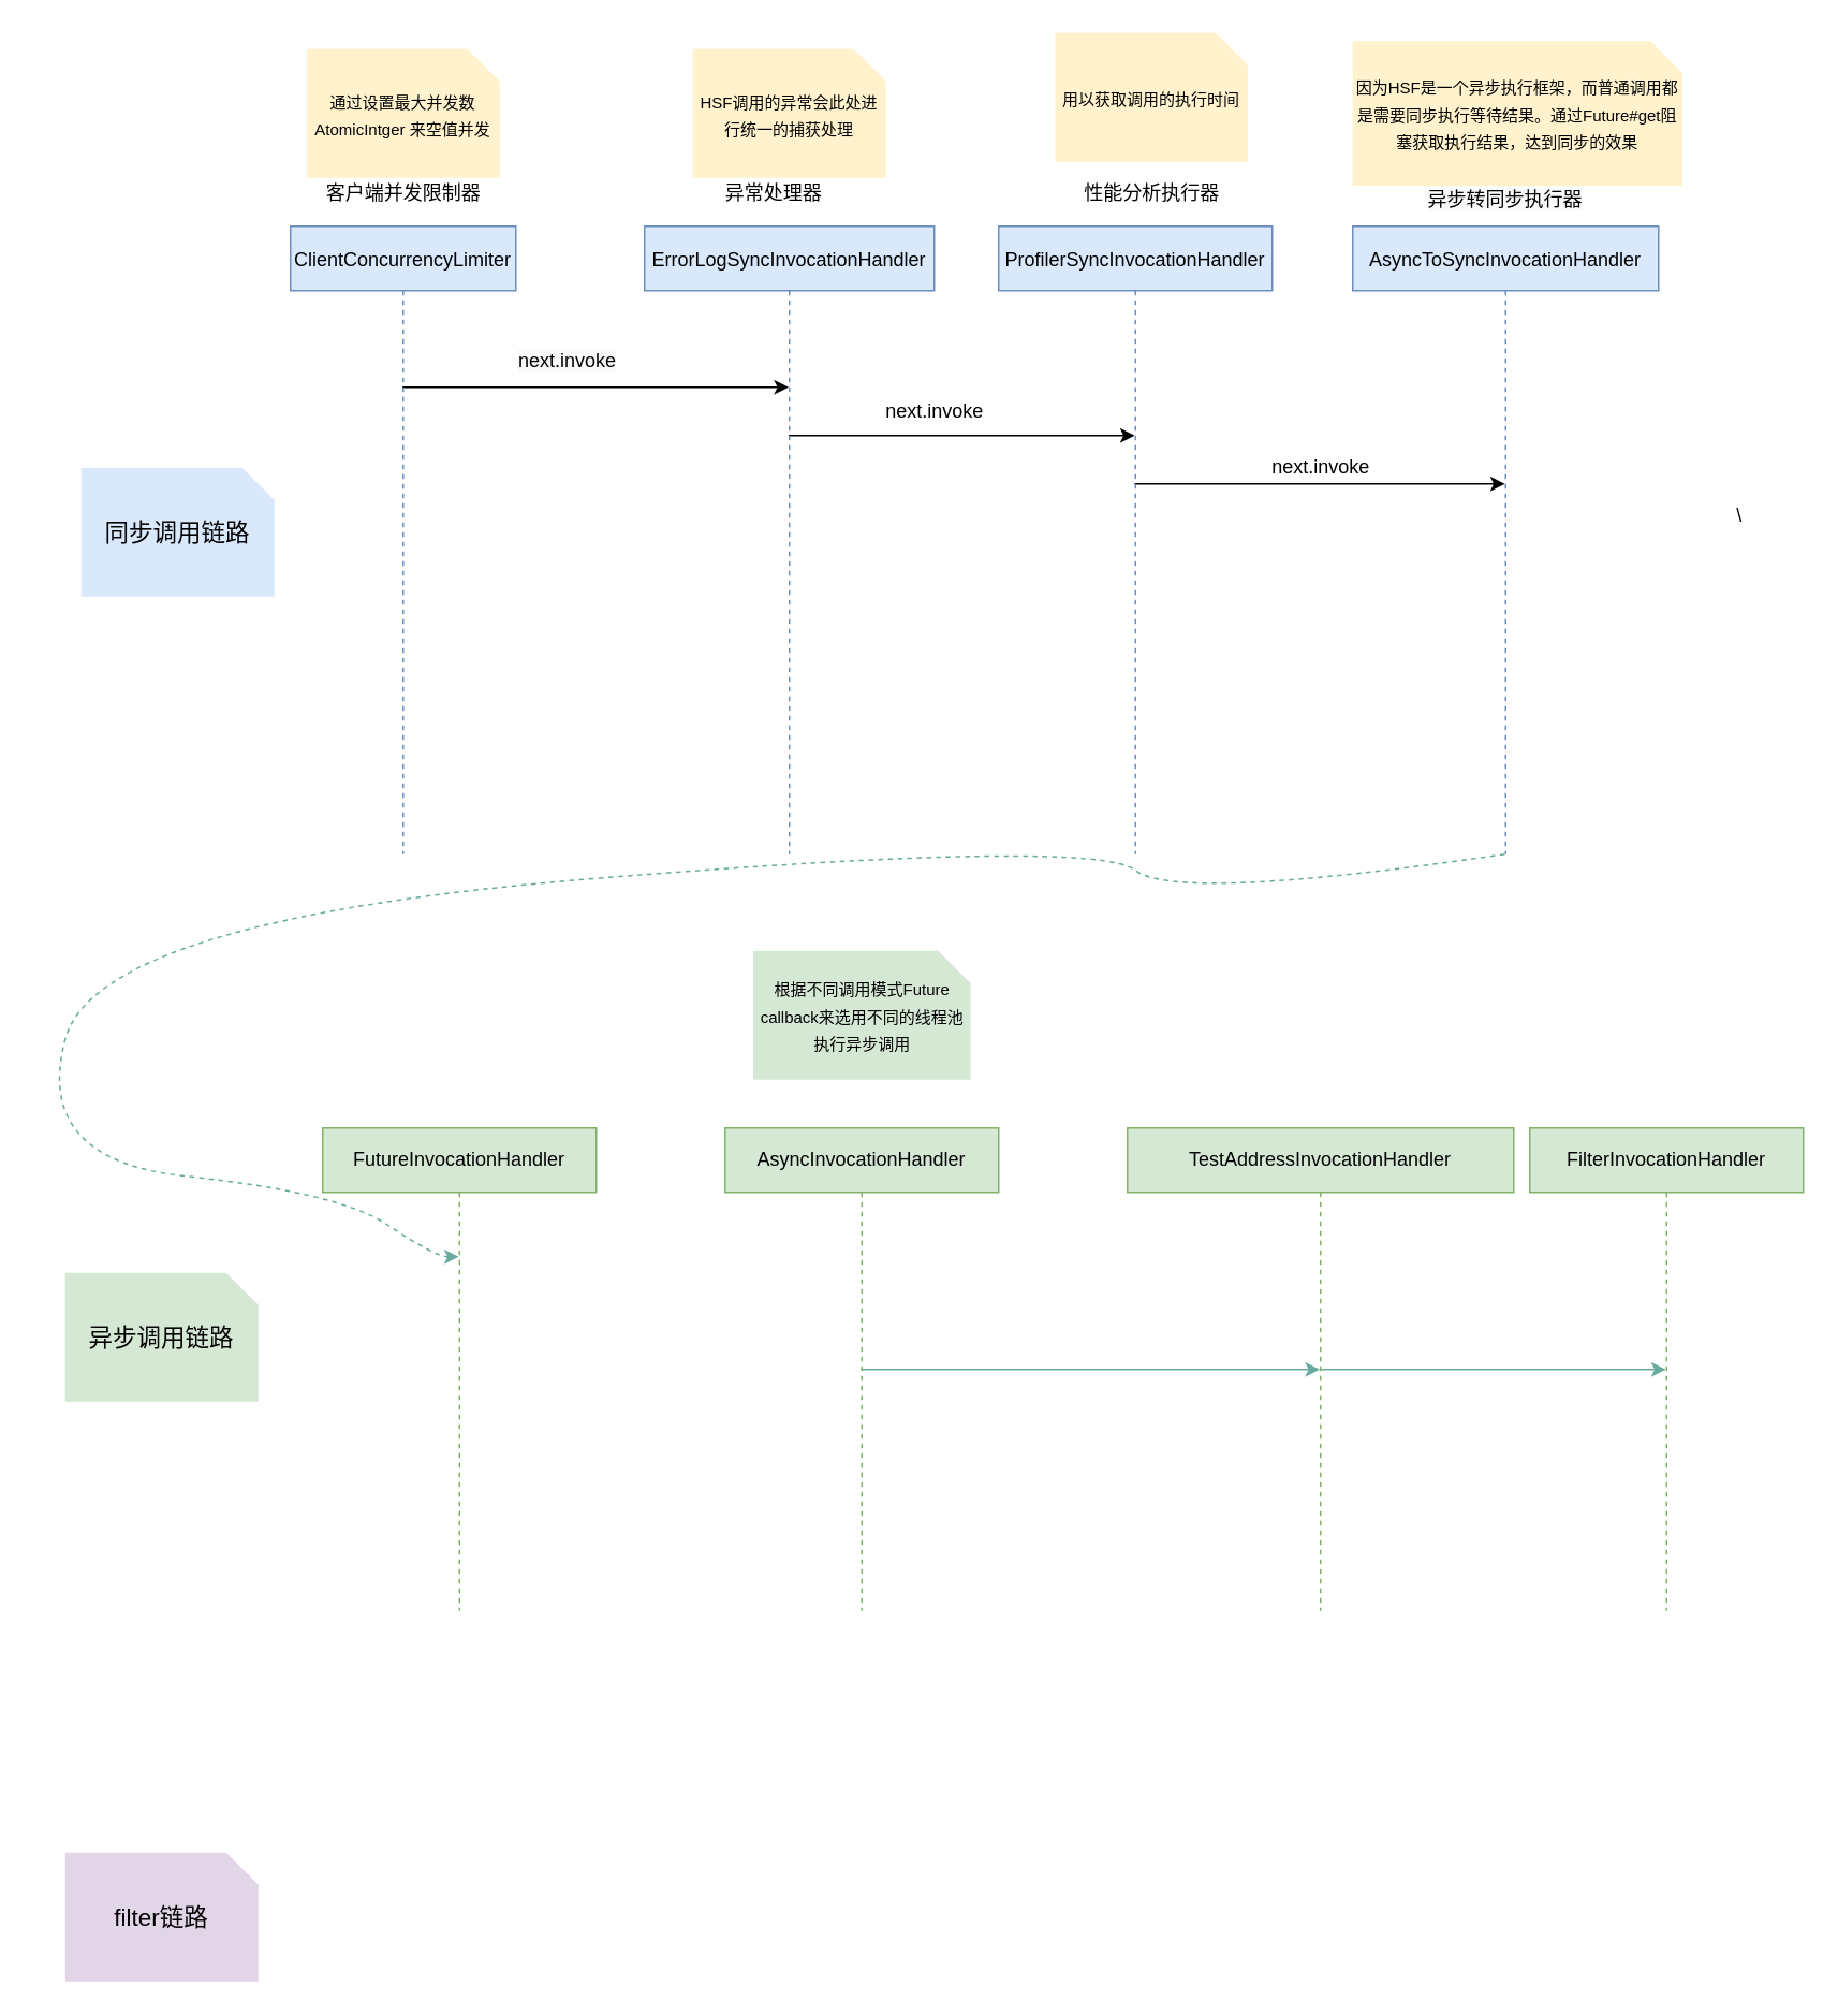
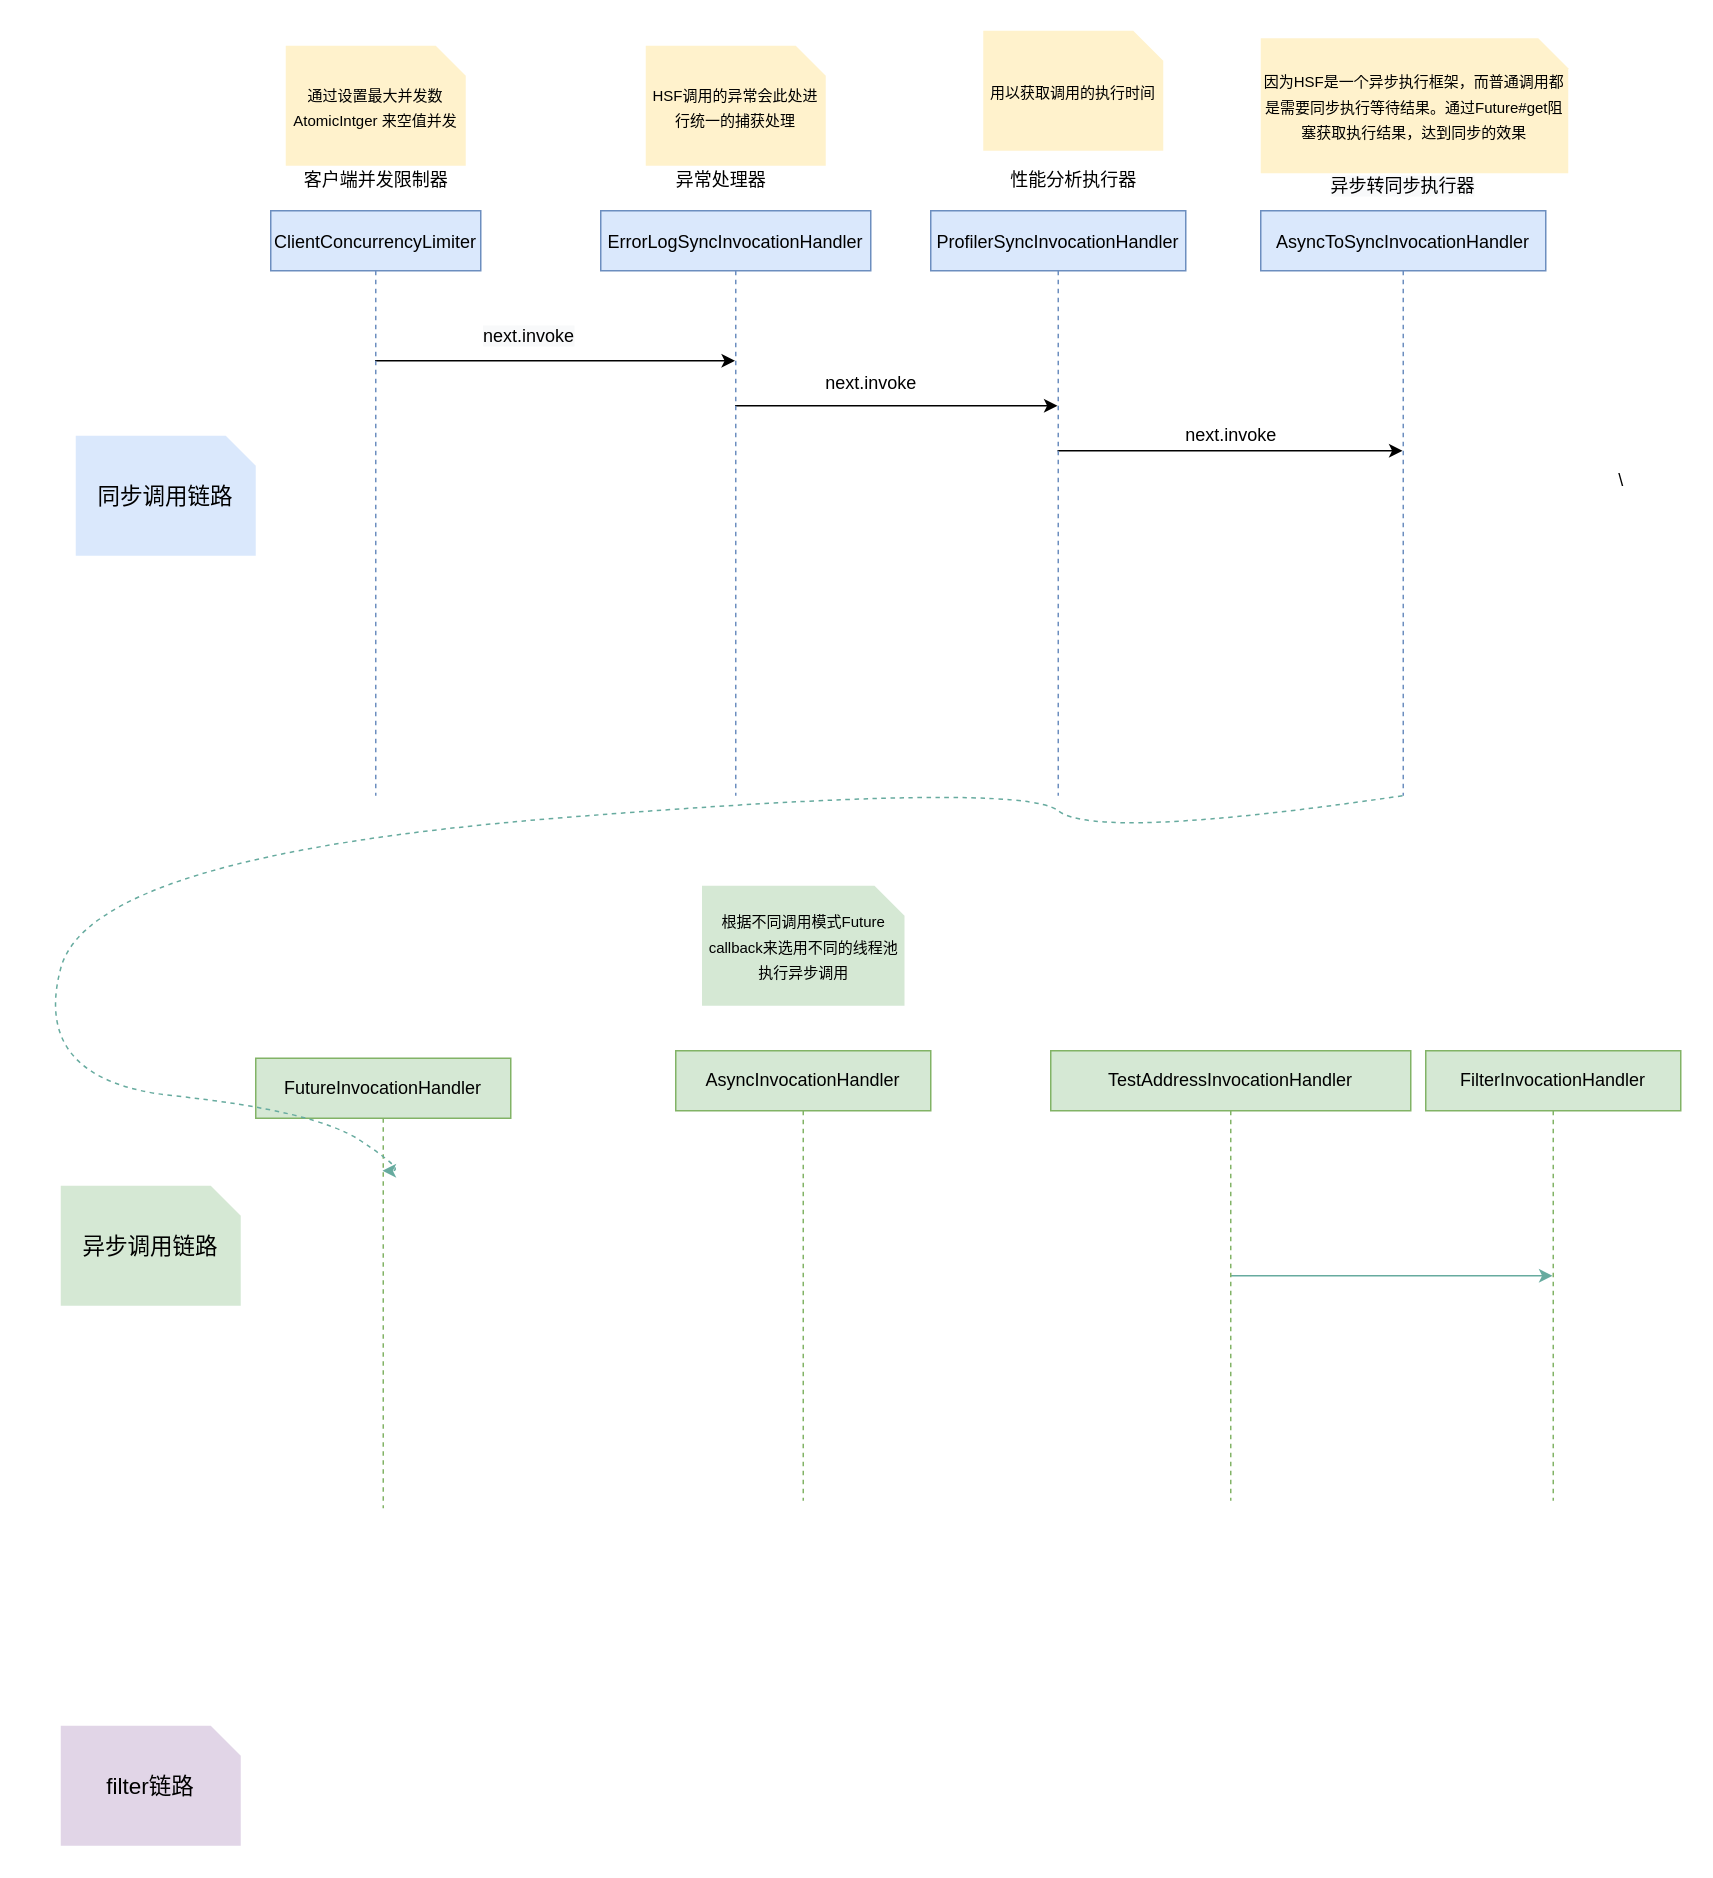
- <mxCell id="21" value="FutureInvocationHandler" style="shape=umlLifeline;perimeter=lifelinePerimeter;whiteSpace=wrap;html=1;container=1;collapsible=0;recursiveResize=0;outlineConnect=0;fillColor=#d5e8d4;strokeColor=#82b366;" vertex="1" parent="1"><mxGeometry x="200" y="700" width="170" height="300" as="geometry" /></mxCell>
+ <mxCell id="21" value="FutureInvocationHandler" style="shape=umlLifeline;perimeter=lifelinePerimeter;whiteSpace=wrap;html=1;container=1;collapsible=0;recursiveResize=0;outlineConnect=0;fillColor=#d5e8d4;strokeColor=#82b366;" vertex="1" parent="1"><mxGeometry x="170" y="705" width="170" height="300" as="geometry" /></mxCell>
- <mxCell id="24" value="" style="edgeStyle=orthogonalEdgeStyle;rounded=0;orthogonalLoop=1;jettySize=auto;html=1;strokeColor=#67AB9F;" edge="1" parent="1" source="25" target="27"><mxGeometry relative="1" as="geometry"><Array as="points"><mxPoint x="700" y="830" /><mxPoint x="700" y="830" /></Array></mxGeometry></mxCell>
